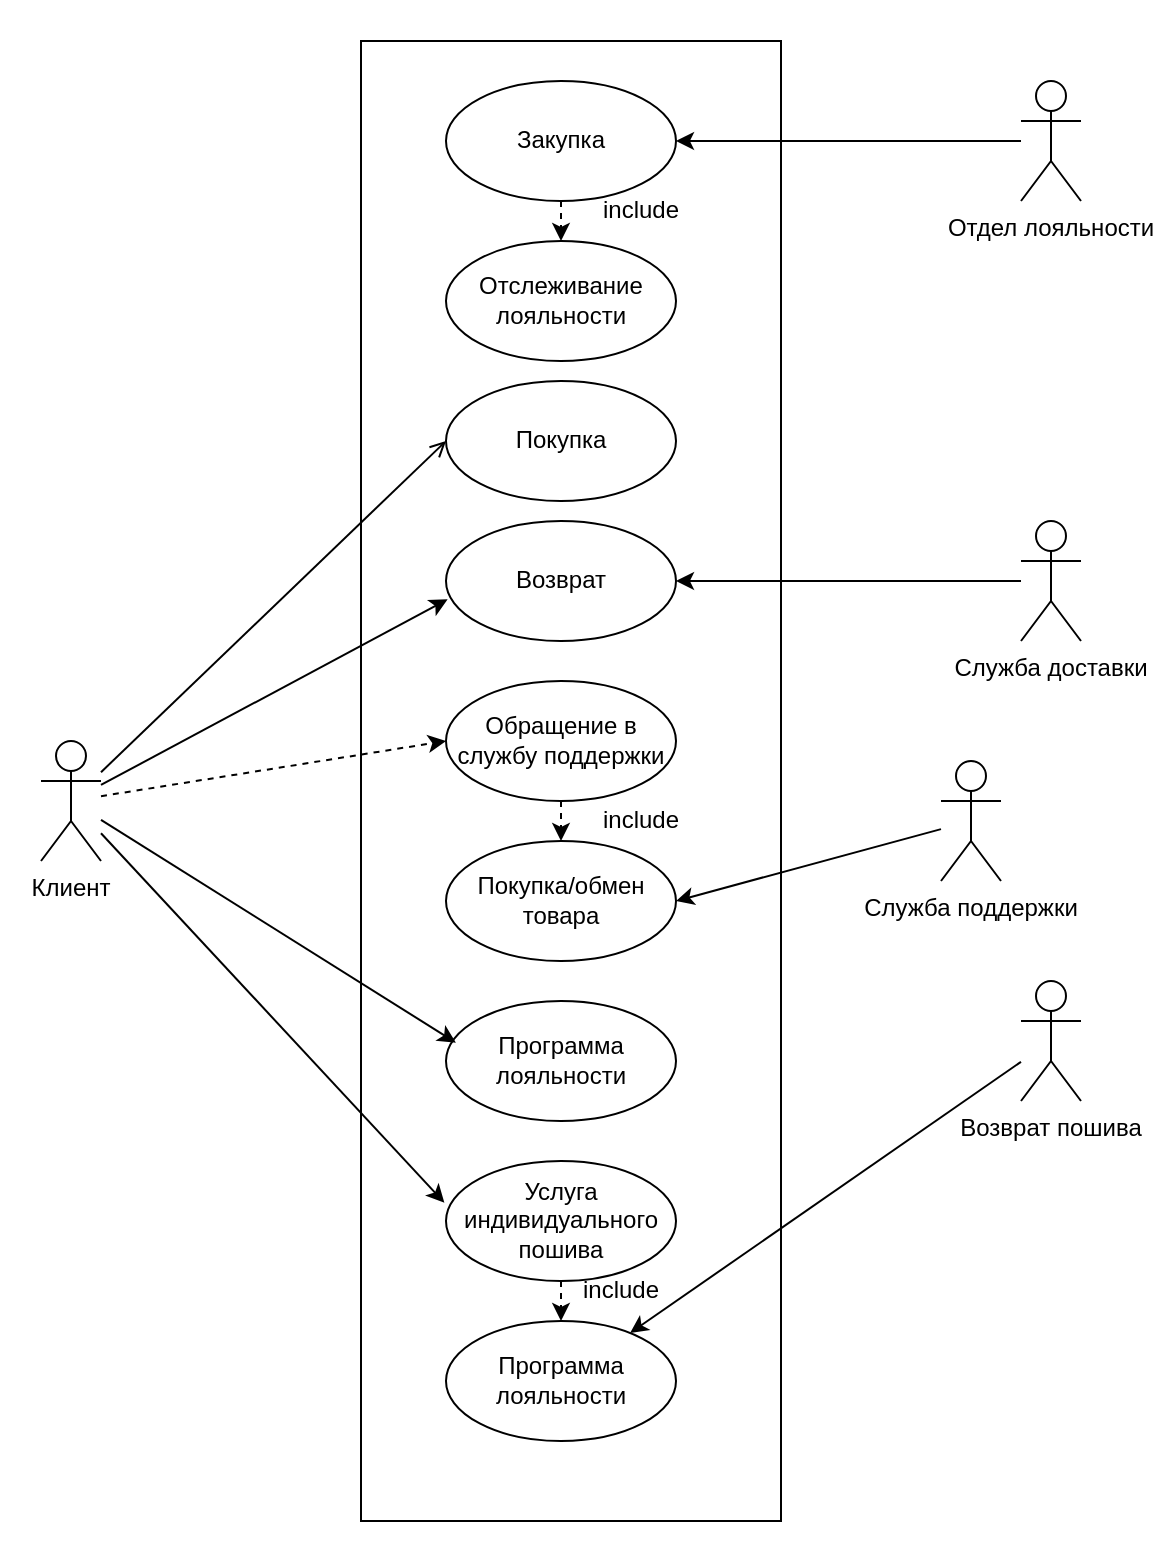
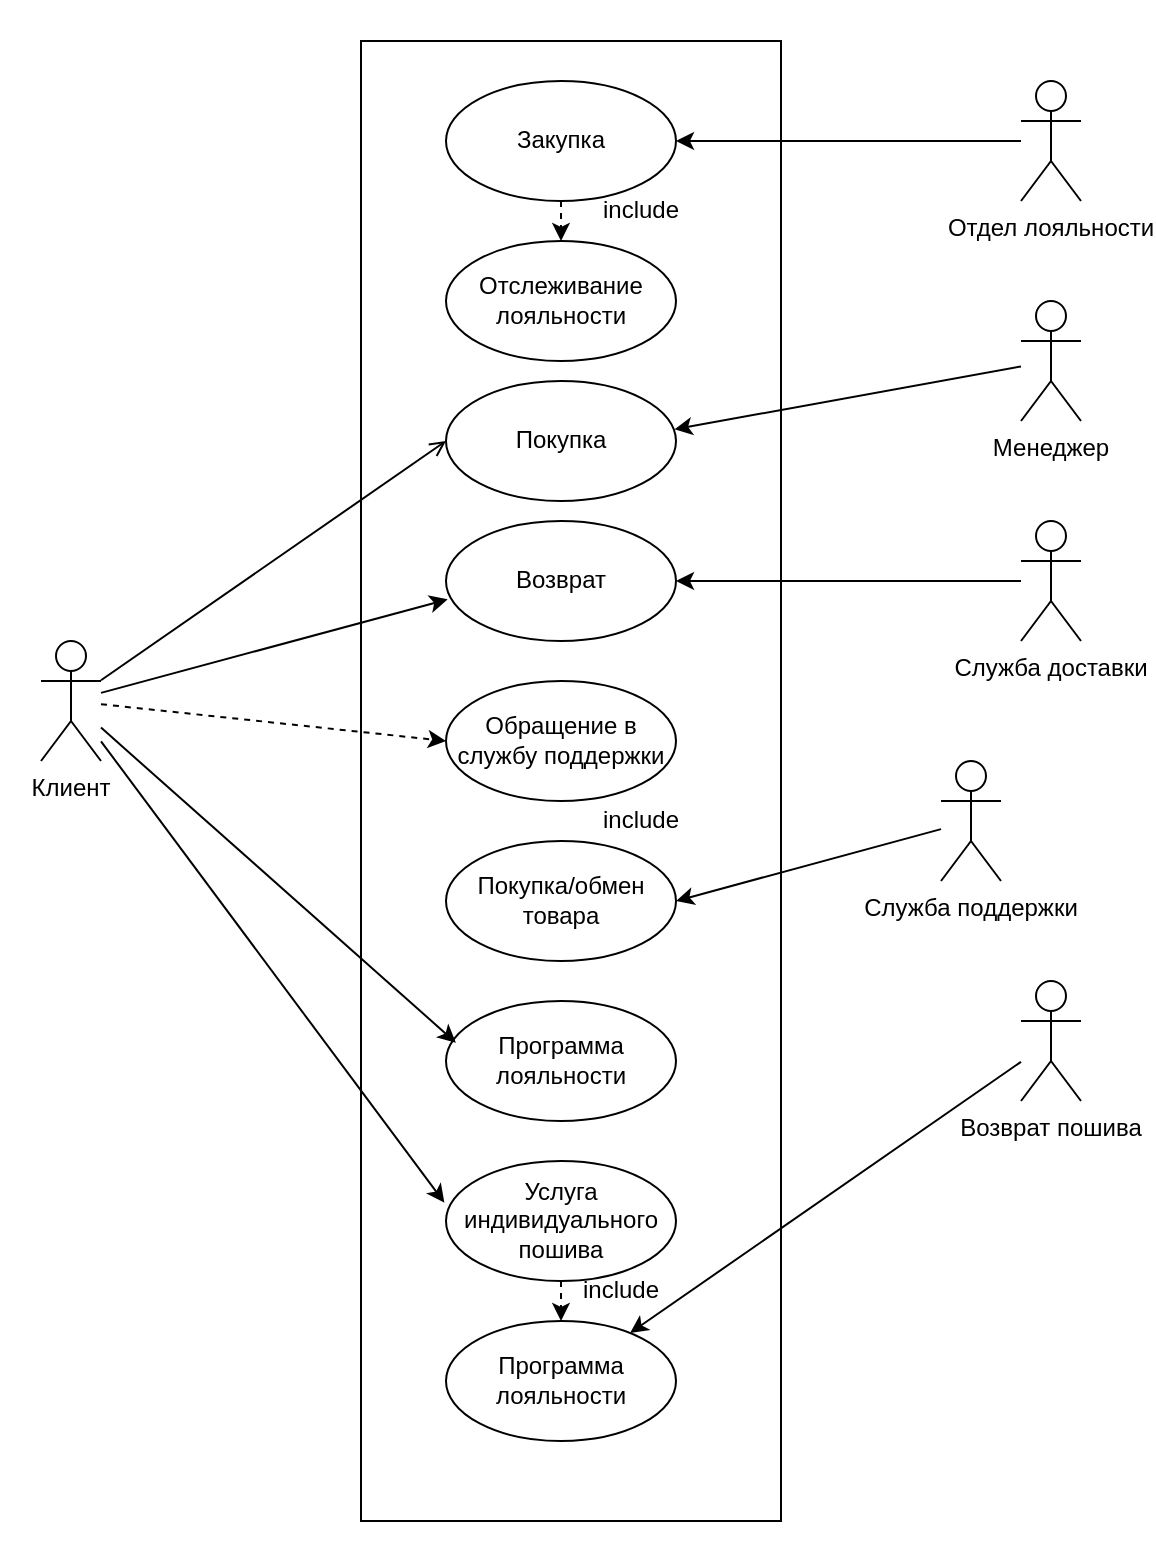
+ <mxCell id="8" value="&lt;div&gt;Менеджер&lt;/div&gt;" style="shape=umlActor;verticalLabelPosition=bottom;verticalAlign=top;html=1;outlineConnect=0;" vertex="1" parent="1"><mxGeometry x="510" y="150" width="30" height="60" as="geometry" /></mxCell>
+ <mxCell id="30" style="edgeStyle=none;rounded=0;orthogonalLoop=1;jettySize=auto;html=1;entryX=0.993;entryY=0.403;entryDx=0;entryDy=0;entryPerimeter=0;strokeColor=default;align=center;verticalAlign=middle;fontFamily=Helvetica;fontSize=11;fontColor=default;labelBackgroundColor=default;endArrow=classic;" edge="1" parent="1" source="8" target="18"><mxGeometry relative="1" as="geometry" /></mxCell>
- <mxCell id="5" value="Клиент&lt;div&gt;&lt;br&gt;&lt;/div&gt;" style="shape=umlActor;verticalLabelPosition=bottom;verticalAlign=top;html=1;outlineConnect=0;" vertex="1" parent="1"><mxGeometry x="20" y="370" width="30" height="60" as="geometry" /></mxCell>
+ <mxCell id="5" value="Клиент&lt;div&gt;&lt;br&gt;&lt;/div&gt;" style="shape=umlActor;verticalLabelPosition=bottom;verticalAlign=top;html=1;outlineConnect=0;" vertex="1" parent="1"><mxGeometry x="20" y="320" width="30" height="60" as="geometry" /></mxCell>
- <mxCell id="20" style="edgeStyle=none;rounded=0;orthogonalLoop=1;jettySize=auto;html=1;strokeColor=default;align=center;verticalAlign=middle;fontFamily=Helvetica;fontSize=11;fontColor=default;labelBackgroundColor=default;endArrow=classic;dashed=1;" edge="1" parent="1" source="21" target="22"><mxGeometry relative="1" as="geometry" /></mxCell>
